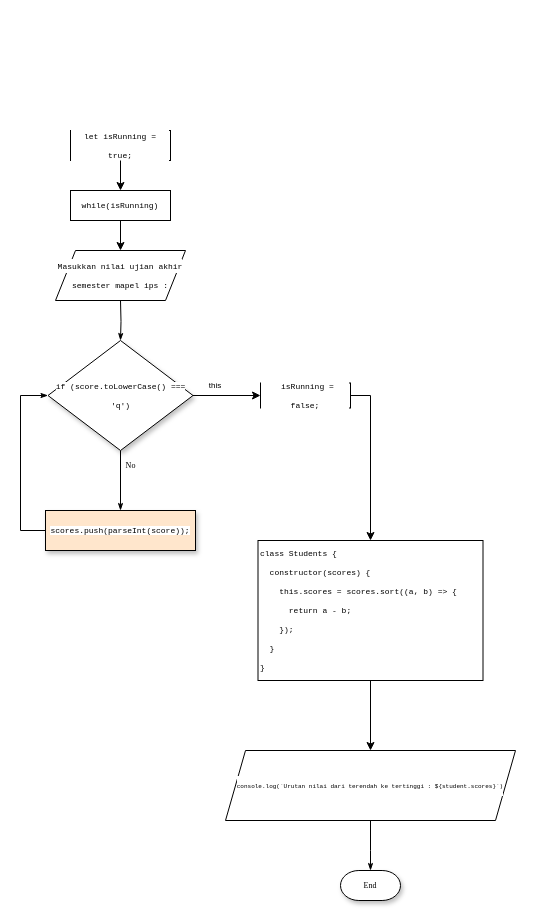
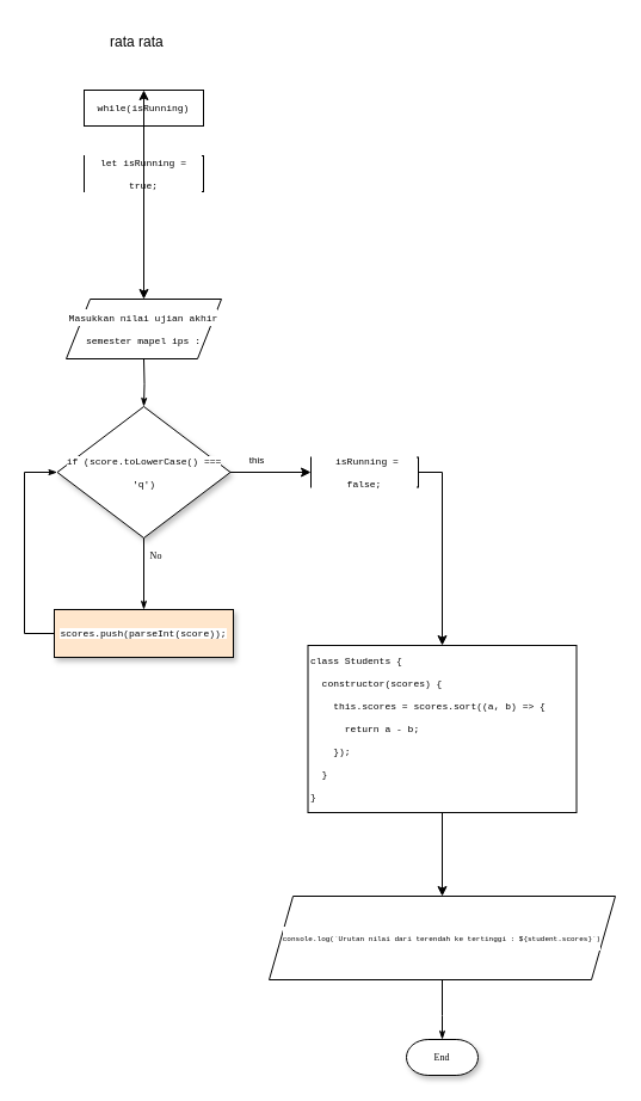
+ <mxCell id="10" value="&lt;blockquote style=&quot;margin: 0 0 0 40px ; border: none ; padding: 0px&quot;&gt;rata rata&lt;/blockquote&gt;" style="text;html=1;strokeColor=none;fillColor=none;align=left;verticalAlign=middle;whiteSpace=wrap;rounded=0;" vertex="1" parent="1"><mxGeometry x="50" y="20" width="140" height="30" as="geometry" /></mxCell>
- <mxCell id="13" value="&lt;div style=&quot;font-family: &amp;#34;consolas&amp;#34; , &amp;#34;courier new&amp;#34; , monospace ; line-height: 19px&quot;&gt;&lt;span style=&quot;background-color: rgb(255 , 255 , 255)&quot;&gt;while(isRunning)&lt;/span&gt;&lt;/div&gt;" style="rounded=0;whiteSpace=wrap;html=1;labelBackgroundColor=#FFFFFF;fontSize=8;fontColor=#000000;" vertex="1" parent="1"><mxGeometry x="70" y="190" width="100" height="30" as="geometry" /></mxCell>
+ <mxCell id="13" value="&lt;div style=&quot;font-family: &amp;#34;consolas&amp;#34; , &amp;#34;courier new&amp;#34; , monospace ; line-height: 19px&quot;&gt;&lt;span style=&quot;background-color: rgb(255 , 255 , 255)&quot;&gt;while(isRunning)&lt;/span&gt;&lt;/div&gt;" style="rounded=0;whiteSpace=wrap;html=1;labelBackgroundColor=#FFFFFF;fontSize=8;fontColor=#000000;" vertex="1" parent="1"><mxGeometry x="70" y="75" width="100" height="30" as="geometry" /></mxCell>
